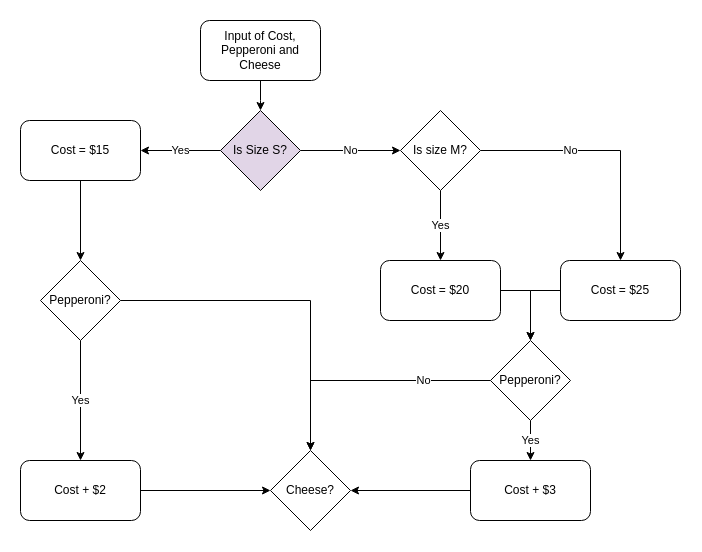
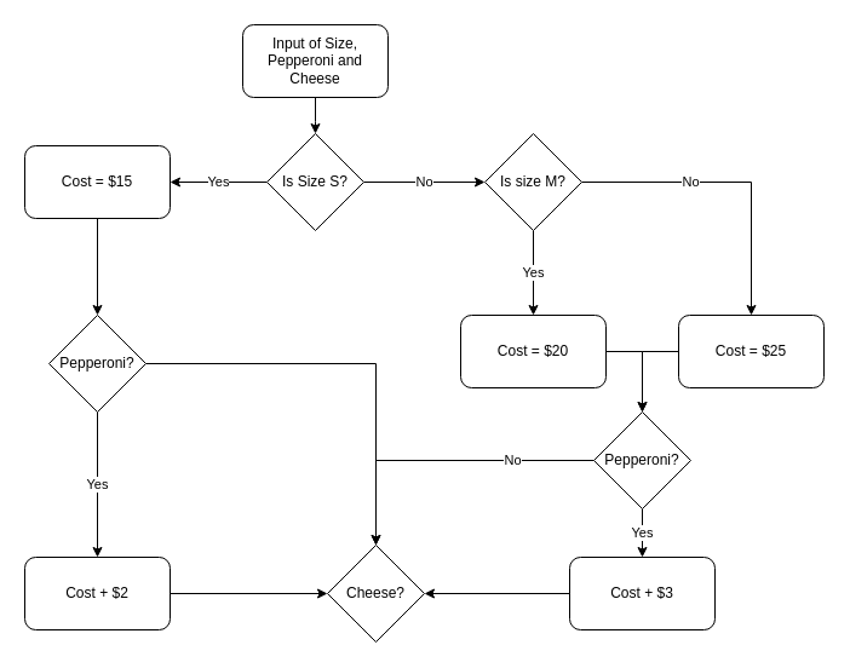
- <mxCell id="3" value="Input of Cost, Pepperoni and Cheese " style="rounded=1;whiteSpace=wrap;html=1;" vertex="1" parent="1"><mxGeometry x="200" y="20" width="120" height="60" as="geometry" /></mxCell>
+ <mxCell id="3" value="Input of Size, Pepperoni and Cheese " style="rounded=1;whiteSpace=wrap;html=1;" vertex="1" parent="1"><mxGeometry x="200" y="20" width="120" height="60" as="geometry" /></mxCell>
- <mxCell id="6" value="Is Size S?" style="rhombus;whiteSpace=wrap;html=1;fillColor=#e1d5e7;" vertex="1" parent="1"><mxGeometry x="220" y="110" width="80" height="80" as="geometry" /></mxCell>
+ <mxCell id="6" value="Is Size S?" style="rhombus;whiteSpace=wrap;html=1;" vertex="1" parent="1"><mxGeometry x="220" y="110" width="80" height="80" as="geometry" /></mxCell>
